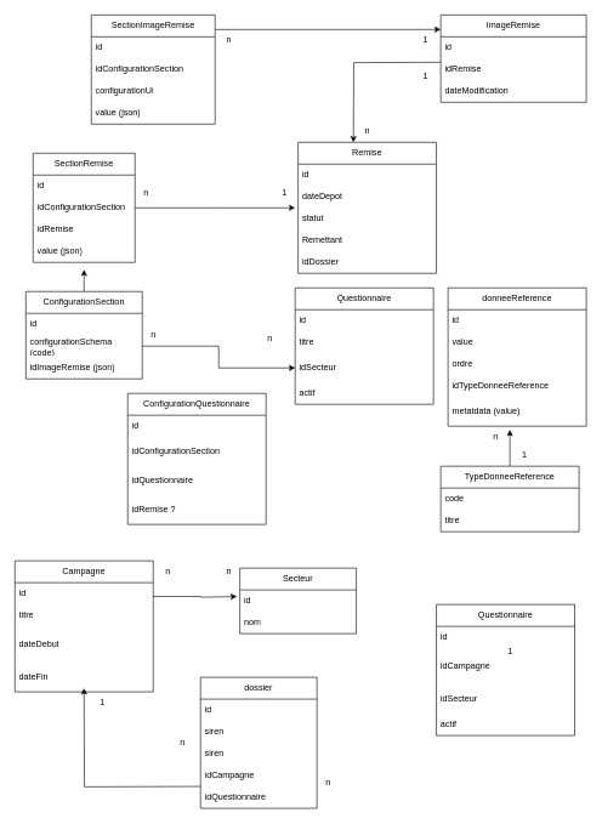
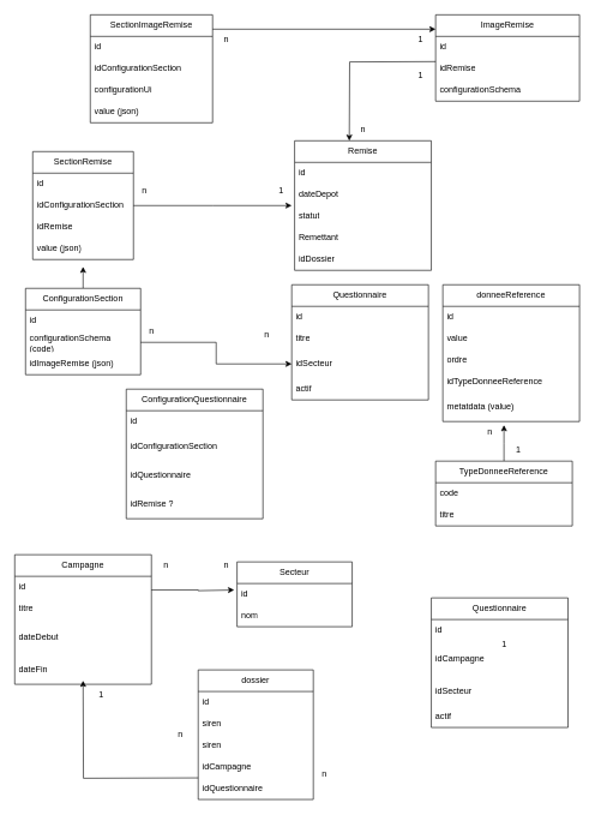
- <mxCell id="28" value="dateModification" style="text;strokeColor=none;fillColor=none;align=left;verticalAlign=middle;spacingLeft=4;spacingRight=4;overflow=hidden;points=[[0,0.5],[1,0.5]];portConstraint=eastwest;rotatable=0;whiteSpace=wrap;html=1;" parent="25" vertex="1"><mxGeometry y="90" width="200" height="30" as="geometry" /></mxCell>
+ <mxCell id="28" value="configurationSchema" style="text;strokeColor=none;fillColor=none;align=left;verticalAlign=middle;spacingLeft=4;spacingRight=4;overflow=hidden;points=[[0,0.5],[1,0.5]];portConstraint=eastwest;rotatable=0;whiteSpace=wrap;html=1;" parent="25" vertex="1"><mxGeometry y="90" width="200" height="30" as="geometry" /></mxCell>
